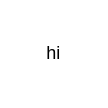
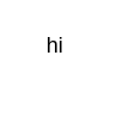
- <mxCell id="2" value="hi" style="text;html=1;align=center;verticalAlign=middle;resizable=0;points=[];autosize=1;strokeColor=none;fillColor=none;" vertex="1" parent="1"><mxGeometry x="20" y="20" width="30" height="30" as="geometry" /></mxCell>
+ <mxCell id="2" value="hi" style="text;html=1;align=center;verticalAlign=middle;resizable=0;points=[];autosize=1;strokeColor=none;fillColor=none;" vertex="1" parent="1"><mxGeometry x="15" y="10" width="30" height="30" as="geometry" /></mxCell>
